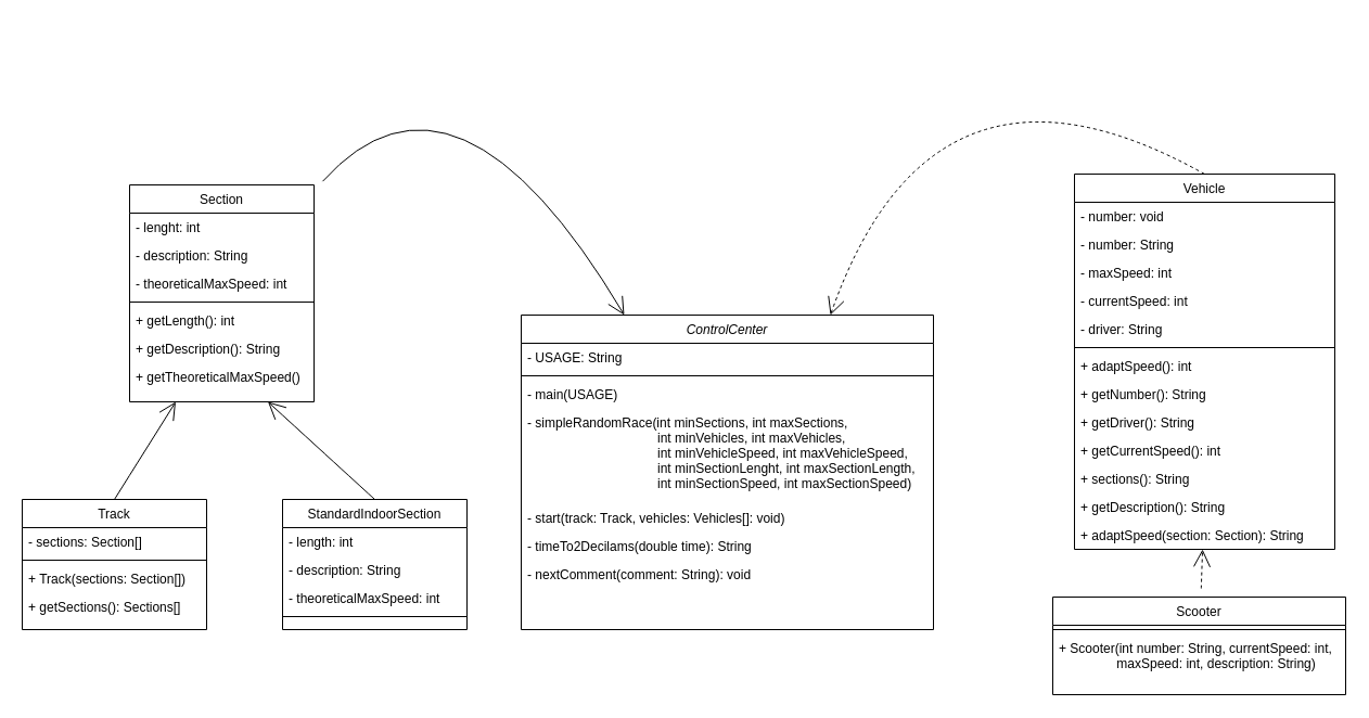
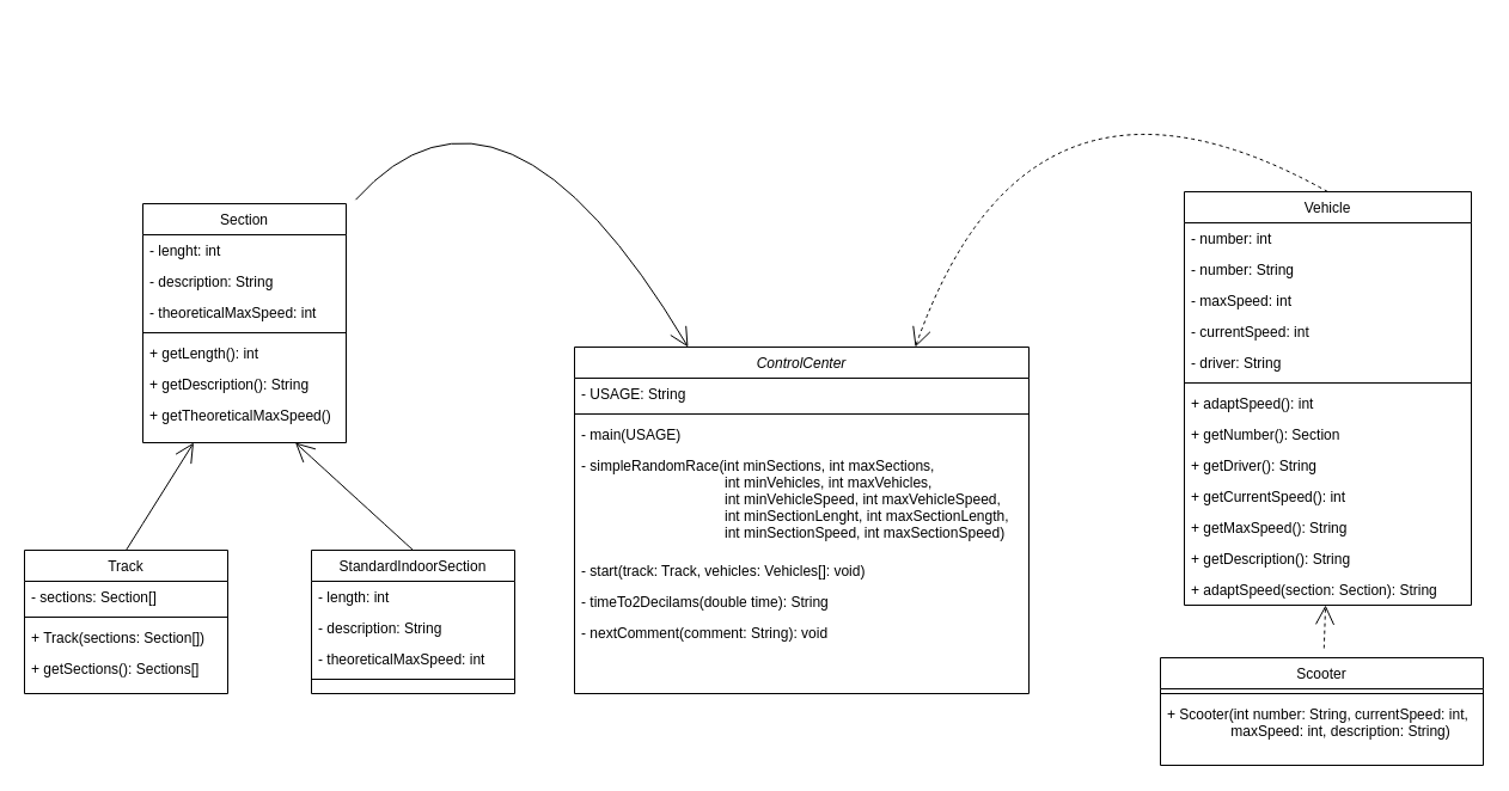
- <mxCell id="12" value="- number: void" style="text;align=left;verticalAlign=top;spacingLeft=4;spacingRight=4;overflow=hidden;rotatable=0;points=[[0,0.5],[1,0.5]];portConstraint=eastwest;" vertex="1" parent="11"><mxGeometry y="26" width="240" height="26" as="geometry" /></mxCell>
+ <mxCell id="12" value="- number: int" style="text;align=left;verticalAlign=top;spacingLeft=4;spacingRight=4;overflow=hidden;rotatable=0;points=[[0,0.5],[1,0.5]];portConstraint=eastwest;" vertex="1" parent="11"><mxGeometry y="26" width="240" height="26" as="geometry" /></mxCell>
- <mxCell id="19" value="+ getNumber(): String" style="text;align=left;verticalAlign=top;spacingLeft=4;spacingRight=4;overflow=hidden;rotatable=0;points=[[0,0.5],[1,0.5]];portConstraint=eastwest;" vertex="1" parent="11"><mxGeometry y="190" width="240" height="26" as="geometry" /></mxCell>
+ <mxCell id="19" value="+ getNumber(): Section" style="text;align=left;verticalAlign=top;spacingLeft=4;spacingRight=4;overflow=hidden;rotatable=0;points=[[0,0.5],[1,0.5]];portConstraint=eastwest;" vertex="1" parent="11"><mxGeometry y="190" width="240" height="26" as="geometry" /></mxCell>
- <mxCell id="22" value="+ sections(): String" style="text;align=left;verticalAlign=top;spacingLeft=4;spacingRight=4;overflow=hidden;rotatable=0;points=[[0,0.5],[1,0.5]];portConstraint=eastwest;" vertex="1" parent="11"><mxGeometry y="268" width="240" height="26" as="geometry" /></mxCell>
+ <mxCell id="22" value="+ getMaxSpeed(): String" style="text;align=left;verticalAlign=top;spacingLeft=4;spacingRight=4;overflow=hidden;rotatable=0;points=[[0,0.5],[1,0.5]];portConstraint=eastwest;" vertex="1" parent="11"><mxGeometry y="268" width="240" height="26" as="geometry" /></mxCell>
